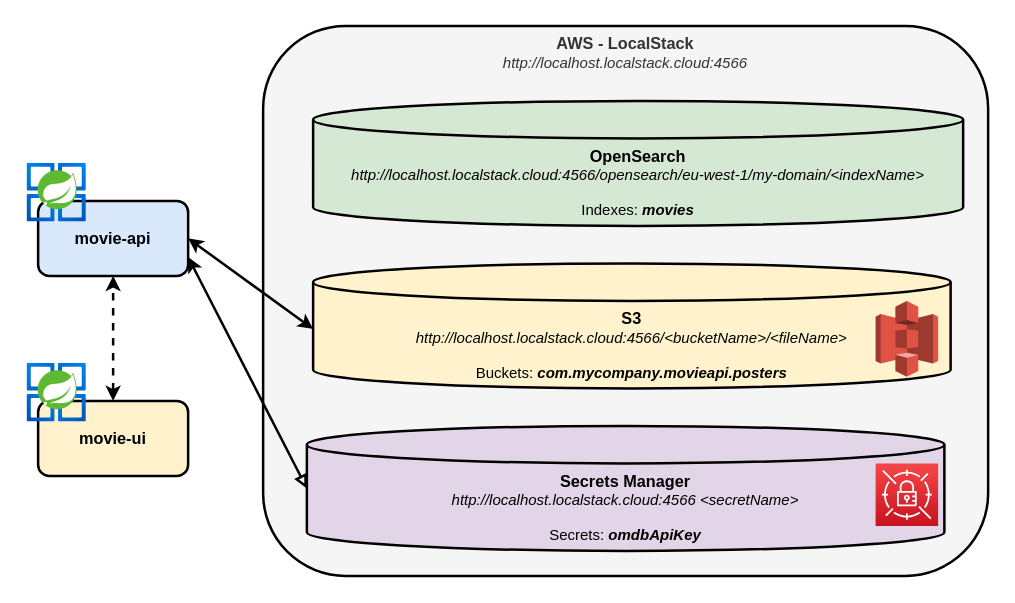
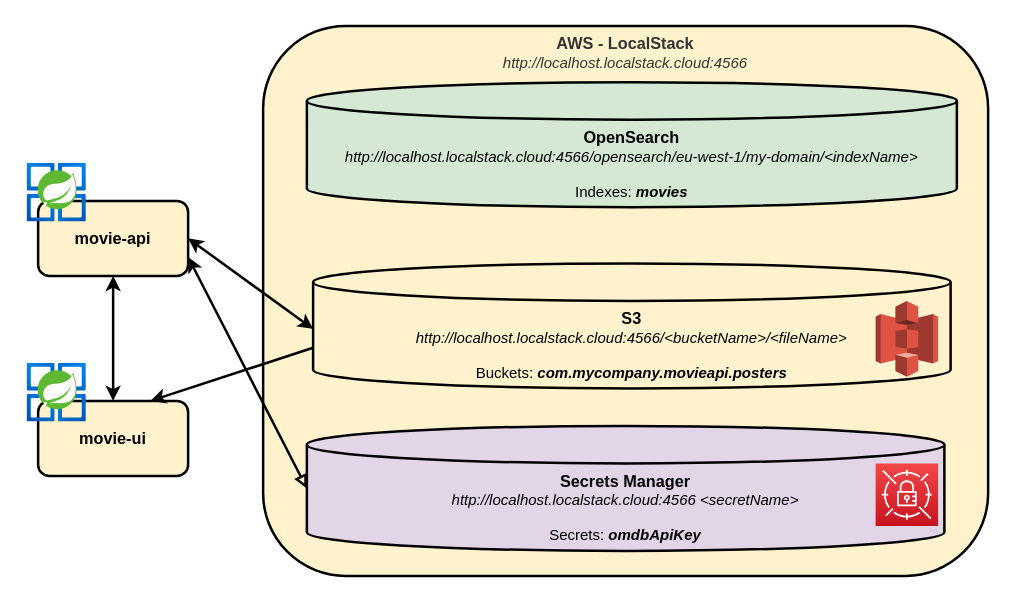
- <mxCell id="3" value="&lt;b&gt;&lt;font style=&quot;font-size: 13px;&quot;&gt;AWS - LocalStack&lt;/font&gt;&lt;/b&gt;&lt;br&gt;&lt;i&gt;http://localhost.localstack.cloud:4566&lt;/i&gt;" style="rounded=1;whiteSpace=wrap;html=1;strokeWidth=2;verticalAlign=top;fillColor=#f5f5f5;fontColor=#333333;strokeColor=#000000;" parent="1" vertex="1"><mxGeometry x="210" y="20" width="580" height="440" as="geometry" /></mxCell>
+ <mxCell id="3" value="&lt;b&gt;&lt;font style=&quot;font-size: 13px;&quot;&gt;AWS - LocalStack&lt;/font&gt;&lt;/b&gt;&lt;br&gt;&lt;i&gt;http://localhost.localstack.cloud:4566&lt;/i&gt;" style="rounded=1;whiteSpace=wrap;html=1;strokeWidth=2;verticalAlign=top;fillColor=#fff2cc;fontColor=#333333;strokeColor=#000000;" parent="1" vertex="1"><mxGeometry x="210" y="20" width="580" height="440" as="geometry" /></mxCell>
- <mxCell id="4" value="&lt;b&gt;&lt;font style=&quot;font-size: 13px;&quot;&gt;OpenSearch&lt;br&gt;&lt;/font&gt;&lt;/b&gt;&lt;i&gt;http://localhost.localstack.cloud:4566/opensearch/eu-west-1/my-domain/&amp;lt;indexName&amp;gt;&lt;/i&gt;&lt;br&gt;&lt;br&gt;Indexes:&amp;nbsp;&lt;b&gt;&lt;i&gt;movies&lt;/i&gt;&lt;/b&gt;" style="shape=cylinder3;whiteSpace=wrap;html=1;boundedLbl=1;backgroundOutline=1;size=15;strokeWidth=2;fillColor=#d5e8d4;strokeColor=#000000;verticalAlign=top;" parent="1" vertex="1"><mxGeometry x="250" y="80" width="520" height="100" as="geometry" /></mxCell>
+ <mxCell id="4" value="&lt;b&gt;&lt;font style=&quot;font-size: 13px;&quot;&gt;OpenSearch&lt;br&gt;&lt;/font&gt;&lt;/b&gt;&lt;i&gt;http://localhost.localstack.cloud:4566/opensearch/eu-west-1/my-domain/&amp;lt;indexName&amp;gt;&lt;/i&gt;&lt;br&gt;&lt;br&gt;Indexes:&amp;nbsp;&lt;b&gt;&lt;i&gt;movies&lt;/i&gt;&lt;/b&gt;" style="shape=cylinder3;whiteSpace=wrap;html=1;boundedLbl=1;backgroundOutline=1;size=15;strokeWidth=2;fillColor=#d5e8d4;strokeColor=#000000;verticalAlign=top;" parent="1" vertex="1"><mxGeometry x="245" y="65" width="520" height="100" as="geometry" /></mxCell>
- <mxCell id="2" value="&lt;b&gt;&lt;font style=&quot;font-size: 13px;&quot;&gt;movie-api&lt;/font&gt;&lt;/b&gt;" style="rounded=1;whiteSpace=wrap;html=1;strokeWidth=2;fillColor=#dae8fc;strokeColor=#000000;" parent="1" vertex="1"><mxGeometry x="30" y="160" width="120" height="60" as="geometry" /></mxCell>
+ <mxCell id="2" value="&lt;b&gt;&lt;font style=&quot;font-size: 13px;&quot;&gt;movie-api&lt;/font&gt;&lt;/b&gt;" style="rounded=1;whiteSpace=wrap;html=1;strokeWidth=2;fillColor=#fff2cc;strokeColor=#000000;" parent="1" vertex="1"><mxGeometry x="30" y="160" width="120" height="60" as="geometry" /></mxCell>
- <mxCell id="13" value="" style="endArrow=classic;startArrow=classic;html=1;rounded=0;entryX=0.5;entryY=1;entryDx=0;entryDy=0;strokeWidth=2;dashed=1;" edge="1" parent="1" source="12" target="2"><mxGeometry width="50" height="50" relative="1" as="geometry"><mxPoint x="80" y="330" as="sourcePoint" /><mxPoint x="130" y="280" as="targetPoint" /></mxGeometry></mxCell>
+ <mxCell id="13" value="" style="endArrow=classic;startArrow=classic;html=1;rounded=0;entryX=0.5;entryY=1;entryDx=0;entryDy=0;strokeWidth=2;" edge="1" parent="1" source="12" target="2"><mxGeometry width="50" height="50" relative="1" as="geometry"><mxPoint x="80" y="330" as="sourcePoint" /><mxPoint x="130" y="280" as="targetPoint" /></mxGeometry></mxCell>
+ <mxCell id="15" value="" style="endArrow=none;startArrow=classic;html=1;rounded=0;strokeWidth=2;exitX=0.75;exitY=0;exitDx=0;exitDy=0;entryX=0;entryY=0;entryDx=0;entryDy=67.5;entryPerimeter=0;endFill=0;" edge="1" parent="1" source="12" target="5"><mxGeometry width="50" height="50" relative="1" as="geometry"><mxPoint x="380" y="340" as="sourcePoint" /><mxPoint x="430" y="290" as="targetPoint" /></mxGeometry></mxCell>
